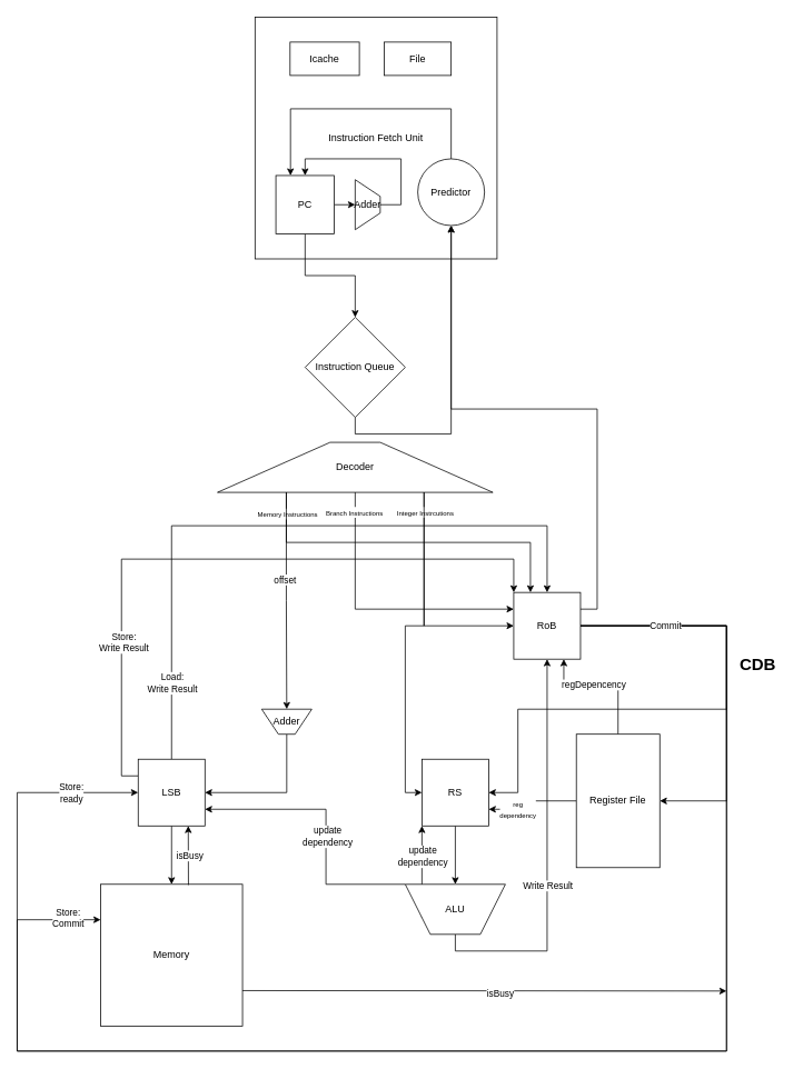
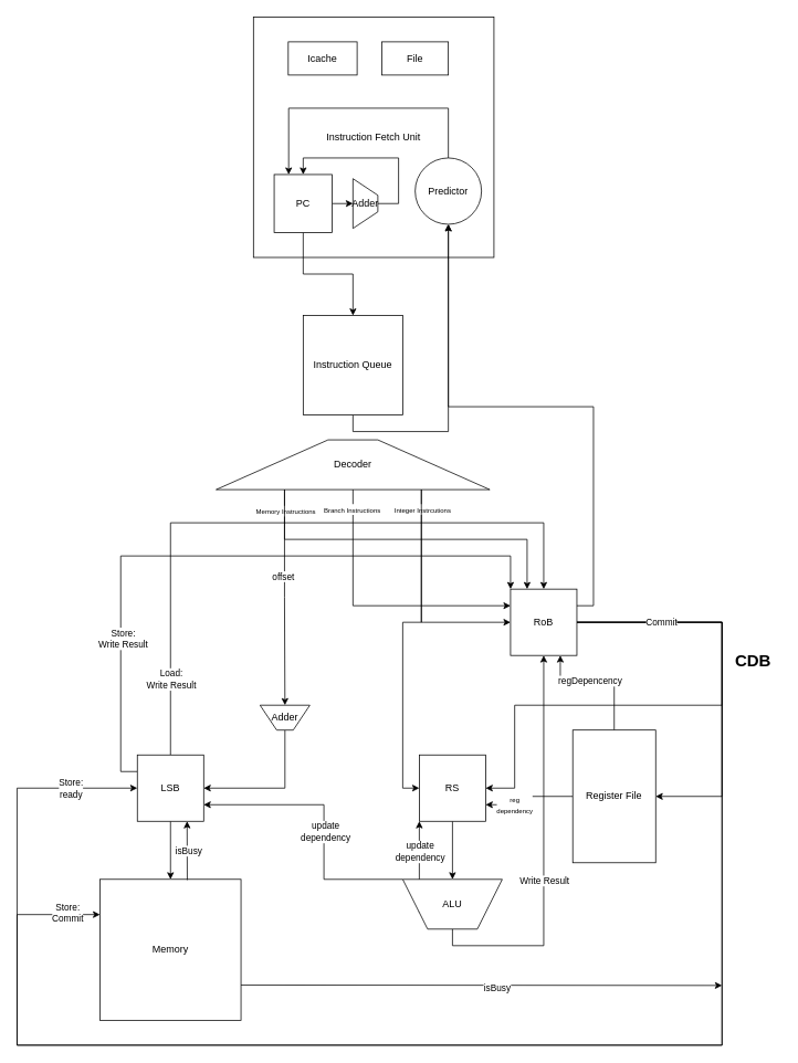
- <mxCell id="45" value="Instruction Queue" style="rhombus;whiteSpace=wrap;html=1;aspect=fixed;" parent="1" vertex="1"><mxGeometry x="365" y="380" width="120" height="120" as="geometry" /></mxCell>
+ <mxCell id="45" value="Instruction Queue" style="whiteSpace=wrap;html=1;aspect=fixed;" parent="1" vertex="1"><mxGeometry x="365" y="380" width="120" height="120" as="geometry" /></mxCell>
